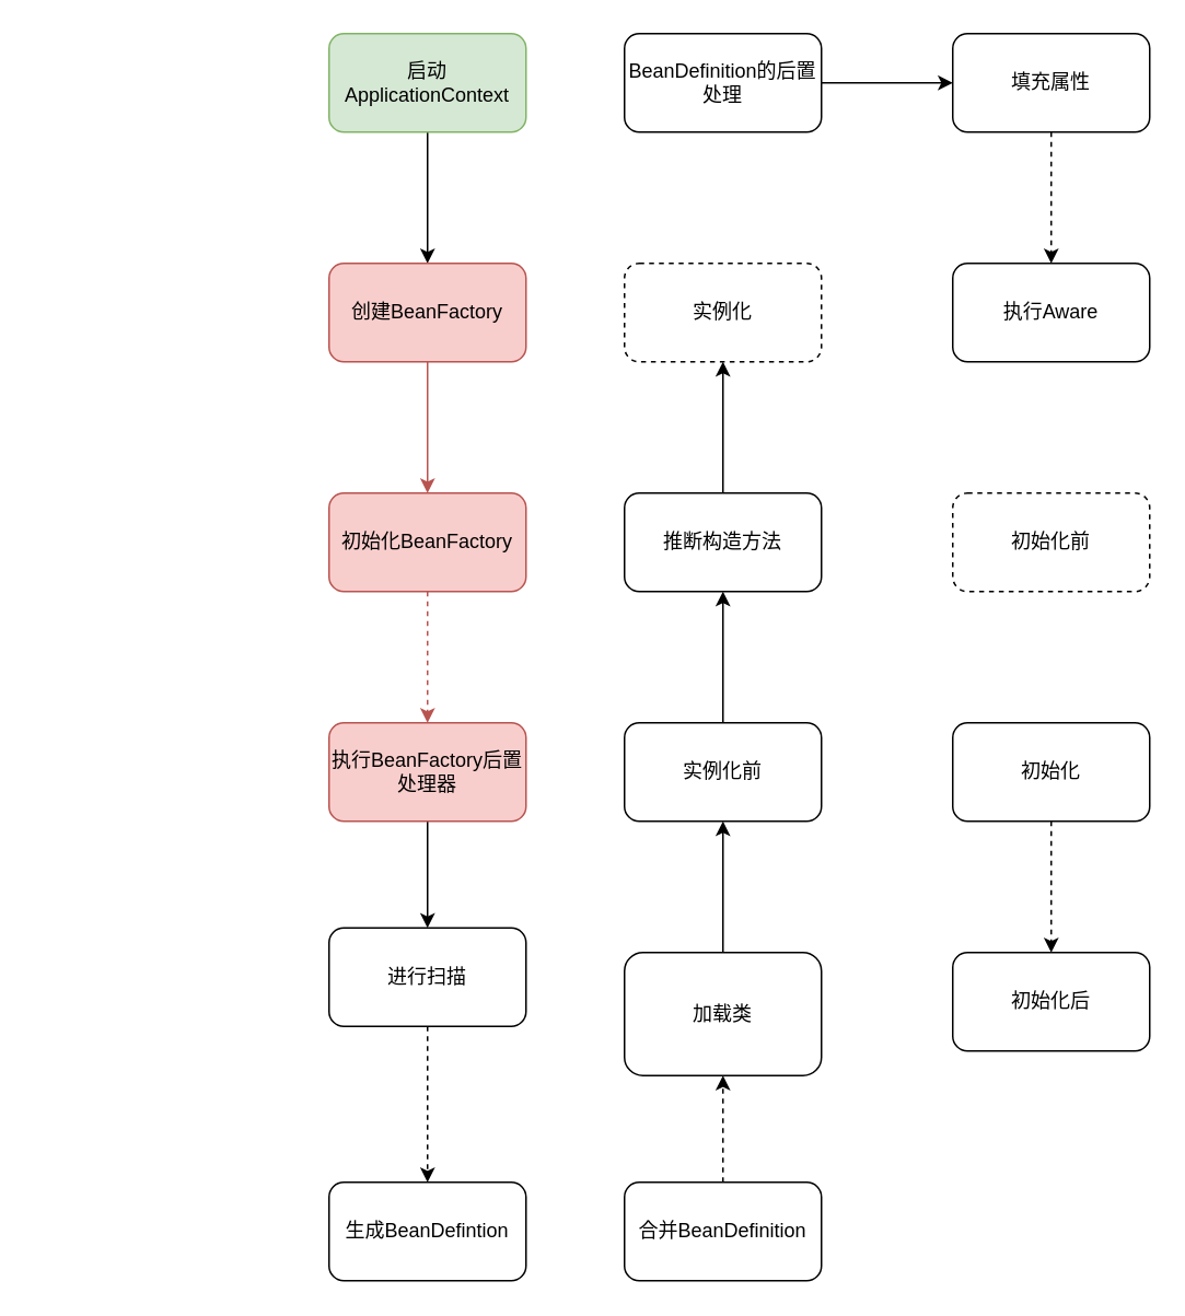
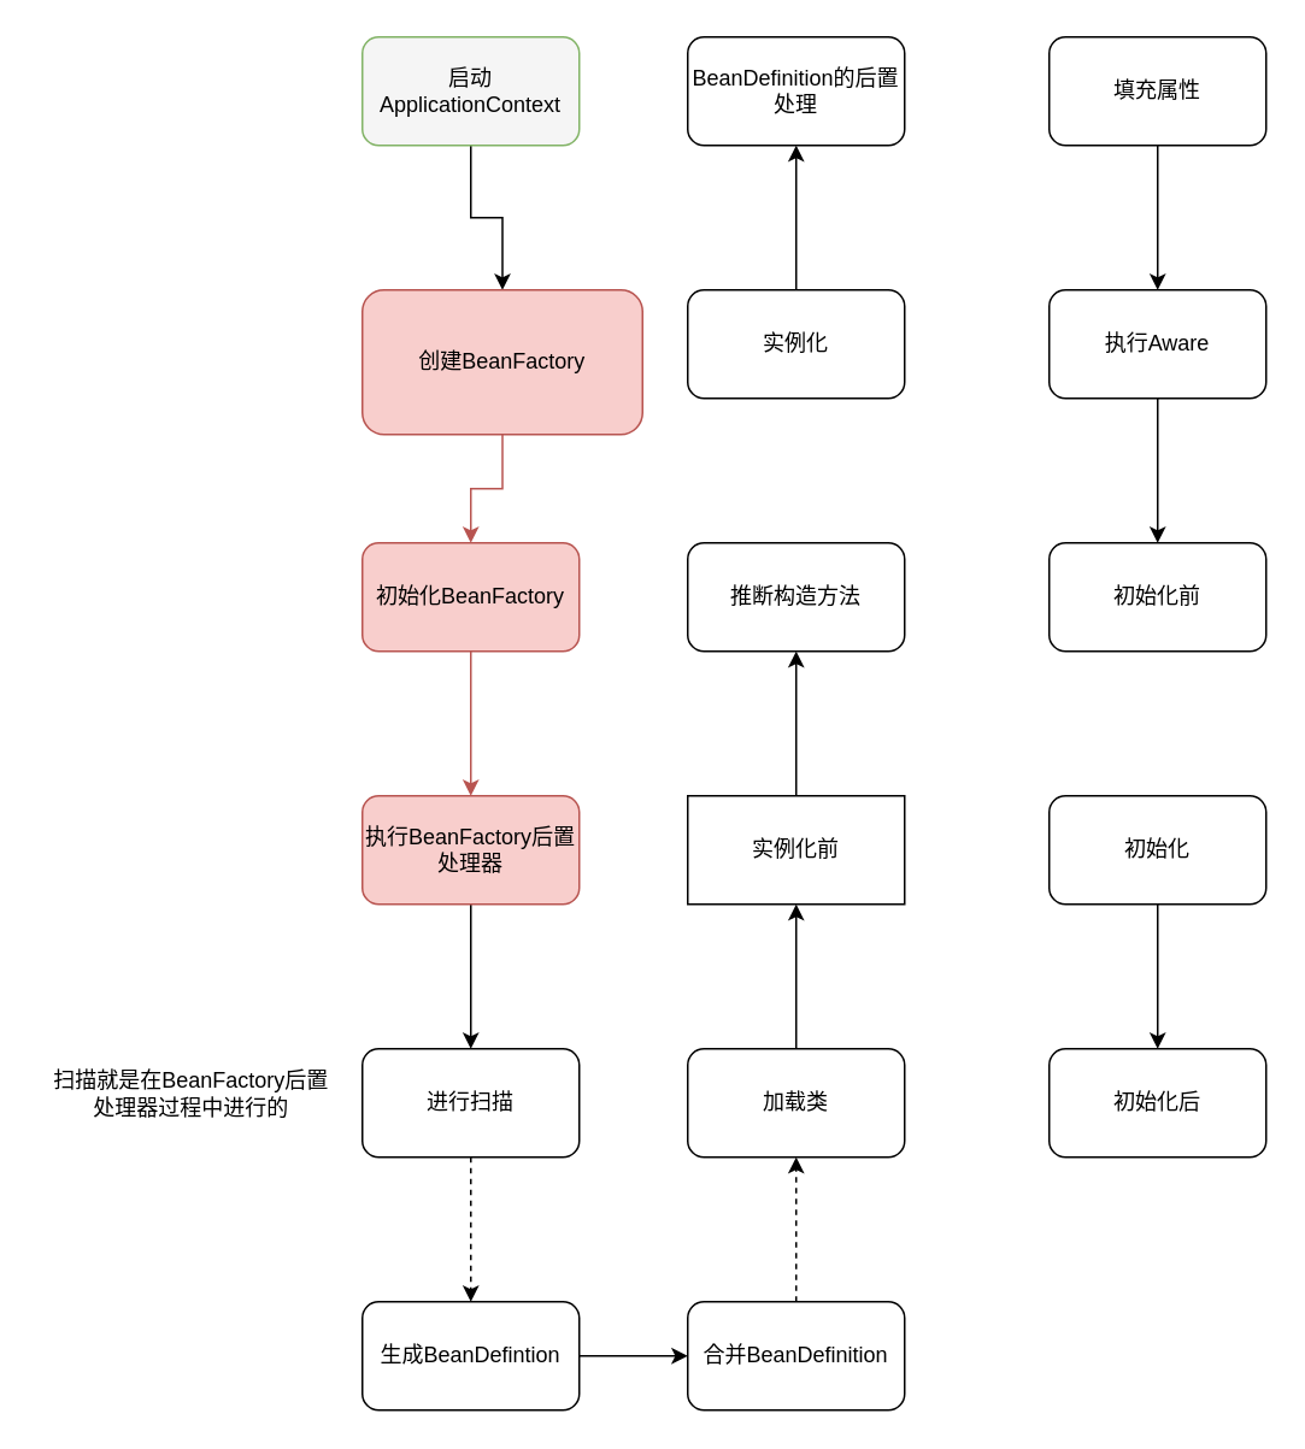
- <mxCell id="3" value="启动ApplicationContext" style="rounded=1;whiteSpace=wrap;html=1;fillColor=#d5e8d4;strokeColor=#82b366;" vertex="1" parent="1"><mxGeometry x="200" y="20" width="120" height="60" as="geometry" /></mxCell>
+ <mxCell id="3" value="启动ApplicationContext" style="rounded=1;whiteSpace=wrap;html=1;fillColor=#f5f5f5;strokeColor=#82b366;" vertex="1" parent="1"><mxGeometry x="200" y="20" width="120" height="60" as="geometry" /></mxCell>
- <mxCell id="25" value="" style="edgeStyle=orthogonalEdgeStyle;rounded=0;orthogonalLoop=1;jettySize=auto;html=1;" edge="1" parent="1" source="26" target="28"><mxGeometry relative="1" as="geometry" /></mxCell>
- <mxCell id="27" value="" style="edgeStyle=orthogonalEdgeStyle;rounded=0;orthogonalLoop=1;jettySize=auto;html=1;dashed=1;" edge="1" parent="1" source="28" target="30"><mxGeometry relative="1" as="geometry" /></mxCell>
+ <mxCell id="27" value="" style="edgeStyle=orthogonalEdgeStyle;rounded=0;orthogonalLoop=1;jettySize=auto;html=1;" edge="1" parent="1" source="28" target="30"><mxGeometry relative="1" as="geometry" /></mxCell>
+ <mxCell id="23" value="" style="edgeStyle=orthogonalEdgeStyle;rounded=0;orthogonalLoop=1;jettySize=auto;html=1;" edge="1" parent="1" source="24" target="26"><mxGeometry relative="1" as="geometry" /></mxCell>
- <mxCell id="5" value="创建BeanFactory" style="rounded=1;whiteSpace=wrap;html=1;fillColor=#f8cecc;strokeColor=#b85450;" vertex="1" parent="1"><mxGeometry x="200" y="160" width="120" height="60" as="geometry" /></mxCell>
+ <mxCell id="5" value="创建BeanFactory" style="rounded=1;whiteSpace=wrap;html=1;fillColor=#f8cecc;strokeColor=#b85450;" vertex="1" parent="1"><mxGeometry x="200" y="160" width="155" height="80" as="geometry" /></mxCell>
- <mxCell id="24" value="实例化" style="whiteSpace=wrap;html=1;rounded=1;dashed=1;" vertex="1" parent="1"><mxGeometry x="380" y="160" width="120" height="60" as="geometry" /></mxCell>
+ <mxCell id="24" value="实例化" style="whiteSpace=wrap;html=1;rounded=1;" vertex="1" parent="1"><mxGeometry x="380" y="160" width="120" height="60" as="geometry" /></mxCell>
+ <mxCell id="29" value="" style="edgeStyle=orthogonalEdgeStyle;rounded=0;orthogonalLoop=1;jettySize=auto;html=1;" edge="1" parent="1" source="30" target="31"><mxGeometry relative="1" as="geometry" /></mxCell>
- <mxCell id="21" value="" style="edgeStyle=orthogonalEdgeStyle;rounded=0;orthogonalLoop=1;jettySize=auto;html=1;" edge="1" parent="1" source="22" target="24"><mxGeometry relative="1" as="geometry" /></mxCell>
- <mxCell id="31" value="初始化前" style="whiteSpace=wrap;html=1;rounded=1;dashed=1;" vertex="1" parent="1"><mxGeometry x="580" y="300" width="120" height="60" as="geometry" /></mxCell>
+ <mxCell id="31" value="初始化前" style="whiteSpace=wrap;html=1;rounded=1;" vertex="1" parent="1"><mxGeometry x="580" y="300" width="120" height="60" as="geometry" /></mxCell>
- <mxCell id="6" value="" style="edgeStyle=orthogonalEdgeStyle;rounded=0;orthogonalLoop=1;jettySize=auto;html=1;fillColor=#f8cecc;strokeColor=#b85450;dashed=1;" edge="1" parent="1" source="7" target="9"><mxGeometry relative="1" as="geometry" /></mxCell>
+ <mxCell id="6" value="" style="edgeStyle=orthogonalEdgeStyle;rounded=0;orthogonalLoop=1;jettySize=auto;html=1;fillColor=#f8cecc;strokeColor=#b85450;" edge="1" parent="1" source="7" target="9"><mxGeometry relative="1" as="geometry" /></mxCell>
- <mxCell id="20" value="实例化前" style="whiteSpace=wrap;html=1;rounded=1;" vertex="1" parent="1"><mxGeometry x="380" y="440" width="120" height="60" as="geometry" /></mxCell>
+ <mxCell id="20" value="实例化前" style="whiteSpace=wrap;html=1;rounded=0;" vertex="1" parent="1"><mxGeometry x="380" y="440" width="120" height="60" as="geometry" /></mxCell>
- <mxCell id="32" value="" style="edgeStyle=orthogonalEdgeStyle;rounded=0;orthogonalLoop=1;jettySize=auto;html=1;dashed=1;" edge="1" parent="1" source="33" target="34"><mxGeometry relative="1" as="geometry" /></mxCell>
+ <mxCell id="32" value="" style="edgeStyle=orthogonalEdgeStyle;rounded=0;orthogonalLoop=1;jettySize=auto;html=1;" edge="1" parent="1" source="33" target="34"><mxGeometry relative="1" as="geometry" /></mxCell>
- <mxCell id="11" value="进行扫描" style="whiteSpace=wrap;html=1;rounded=1;" vertex="1" parent="1"><mxGeometry x="200" y="565" width="120" height="60" as="geometry" /></mxCell>
+ <mxCell id="11" value="进行扫描" style="whiteSpace=wrap;html=1;rounded=1;" vertex="1" parent="1"><mxGeometry x="200" y="580" width="120" height="60" as="geometry" /></mxCell>
+ <mxCell id="12" value="扫描就是在BeanFactory后置&lt;br&gt;处理器过程中进行的" style="text;html=1;align=center;verticalAlign=middle;resizable=0;points=[];autosize=1;strokeColor=none;fillColor=none;" vertex="1" parent="1"><mxGeometry x="20" y="590" width="170" height="30" as="geometry" /></mxCell>
- <mxCell id="18" value="加载类" style="whiteSpace=wrap;html=1;rounded=1;" vertex="1" parent="1"><mxGeometry x="380" y="580" width="120" height="75" as="geometry" /></mxCell>
+ <mxCell id="18" value="加载类" style="whiteSpace=wrap;html=1;rounded=1;" vertex="1" parent="1"><mxGeometry x="380" y="580" width="120" height="60" as="geometry" /></mxCell>
+ <mxCell id="13" value="" style="edgeStyle=orthogonalEdgeStyle;rounded=0;orthogonalLoop=1;jettySize=auto;html=1;" edge="1" parent="1" source="14" target="16"><mxGeometry relative="1" as="geometry" /></mxCell>
